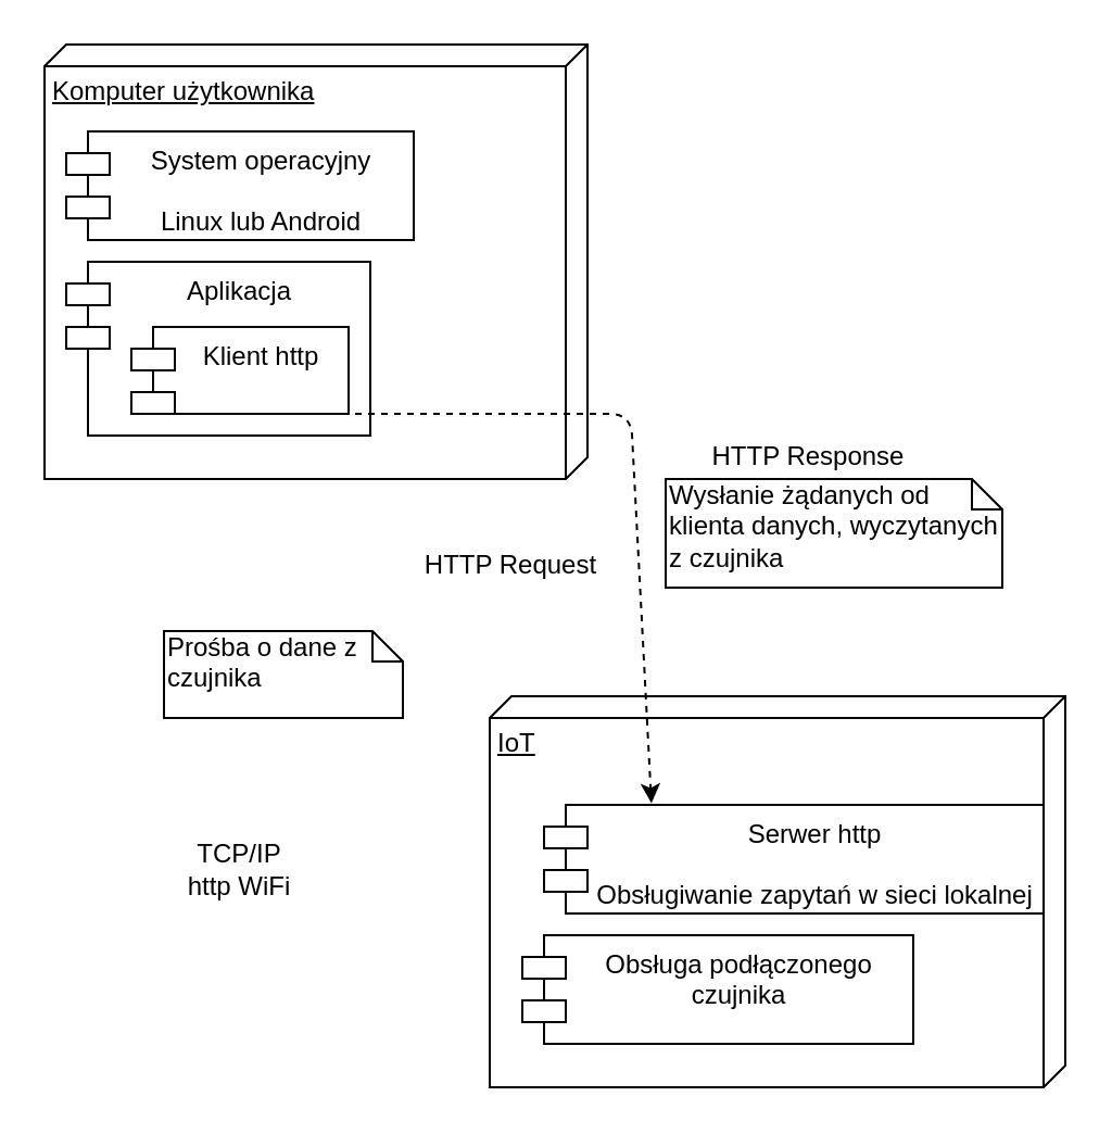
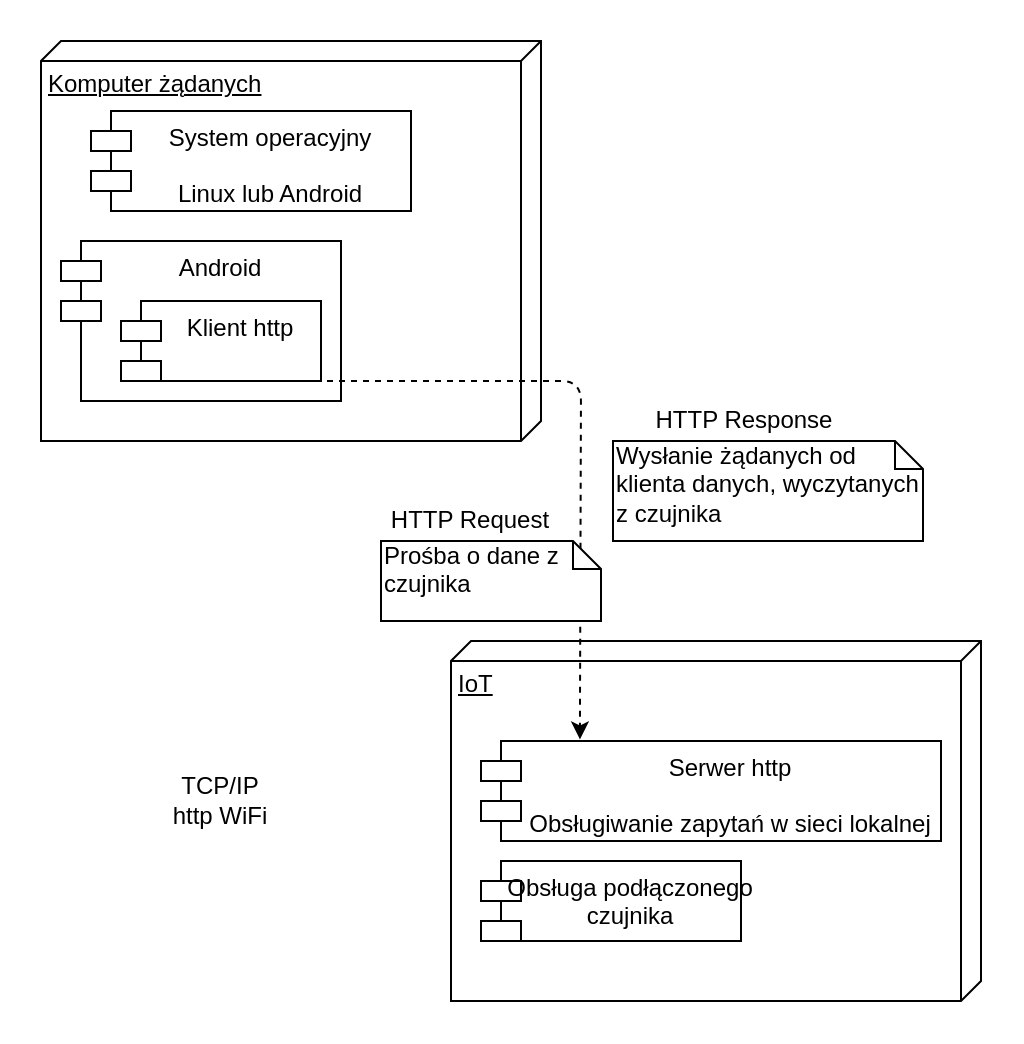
- <mxCell id="2" value="Komputer użytkownika" style="verticalAlign=top;align=left;spacingTop=8;spacingLeft=2;spacingRight=12;shape=cube;size=10;direction=south;fontStyle=4;html=1;" parent="1" vertex="1"><mxGeometry x="20" y="20" width="250" height="200" as="geometry" /></mxCell>
+ <mxCell id="2" value="Komputer żądanych" style="verticalAlign=top;align=left;spacingTop=8;spacingLeft=2;spacingRight=12;shape=cube;size=10;direction=south;fontStyle=4;html=1;" parent="1" vertex="1"><mxGeometry x="20" y="20" width="250" height="200" as="geometry" /></mxCell>
- <mxCell id="3" value="System operacyjny &#10;&#10;Linux lub Android" style="shape=module;align=left;spacingLeft=20;align=center;verticalAlign=top;" parent="1" vertex="1"><mxGeometry x="30" y="60" width="160" height="50" as="geometry" /></mxCell>
+ <mxCell id="3" value="System operacyjny &#10;&#10;Linux lub Android" style="shape=module;align=left;spacingLeft=20;align=center;verticalAlign=top;" parent="1" vertex="1"><mxGeometry x="45" y="55" width="160" height="50" as="geometry" /></mxCell>
- <mxCell id="4" value="Aplikacja" style="shape=module;align=left;spacingLeft=20;align=center;verticalAlign=top;" parent="1" vertex="1"><mxGeometry x="30" y="120" width="140" height="80" as="geometry" /></mxCell>
+ <mxCell id="4" value="Android" style="shape=module;align=left;spacingLeft=20;align=center;verticalAlign=top;" parent="1" vertex="1"><mxGeometry x="30" y="120" width="140" height="80" as="geometry" /></mxCell>
- <mxCell id="14" value="Prośba o dane z czujnika" style="shape=note;whiteSpace=wrap;html=1;size=14;verticalAlign=top;align=left;spacingTop=-6;strokeWidth=1;" parent="1" vertex="1"><mxGeometry x="75" y="290" width="110" height="40" as="geometry" /></mxCell>
+ <mxCell id="14" value="Prośba o dane z czujnika" style="shape=note;whiteSpace=wrap;html=1;size=14;verticalAlign=top;align=left;spacingTop=-6;strokeWidth=1;" parent="1" vertex="1"><mxGeometry x="190" y="270" width="110" height="40" as="geometry" /></mxCell>
- <mxCell id="6" value="Serwer http&#10;&#10;Obsługiwanie zapytań w sieci lokalnej" style="shape=module;align=left;spacingLeft=20;align=center;verticalAlign=top;strokeWidth=1;" parent="1" vertex="1"><mxGeometry x="250" y="370" width="230" height="50" as="geometry" /></mxCell>
+ <mxCell id="6" value="Serwer http&#10;&#10;Obsługiwanie zapytań w sieci lokalnej" style="shape=module;align=left;spacingLeft=20;align=center;verticalAlign=top;strokeWidth=1;" parent="1" vertex="1"><mxGeometry x="240" y="370" width="230" height="50" as="geometry" /></mxCell>
- <mxCell id="7" value="Obsługa podłączonego&#10; czujnika" style="shape=module;align=left;spacingLeft=20;align=center;verticalAlign=top;strokeWidth=1;" parent="1" vertex="1"><mxGeometry x="240" y="430" width="180" height="50" as="geometry" /></mxCell>
+ <mxCell id="7" value="Obsługa podłączonego&#10; czujnika" style="shape=module;align=left;spacingLeft=20;align=center;verticalAlign=top;strokeWidth=1;" parent="1" vertex="1"><mxGeometry x="240" y="430" width="130" height="40" as="geometry" /></mxCell>
